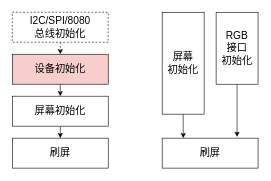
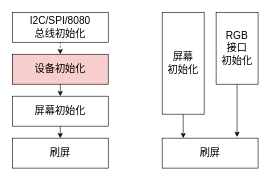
- <mxCell id="3" value="I2C/SPI/8080&lt;br&gt;总线初始化" style="whiteSpace=wrap;html=1;fillColor=#FFFFFF;fontColor=#000000;strokeColor=#000000;fontSize=17;dashed=1;" parent="1" vertex="1"><mxGeometry x="20" y="20" width="160" height="50" as="geometry" /></mxCell>
+ <mxCell id="3" value="I2C/SPI/8080&lt;br&gt;总线初始化" style="whiteSpace=wrap;html=1;fillColor=#FFFFFF;fontColor=#000000;strokeColor=#000000;fontSize=17;" parent="1" vertex="1"><mxGeometry x="20" y="20" width="160" height="50" as="geometry" /></mxCell>
